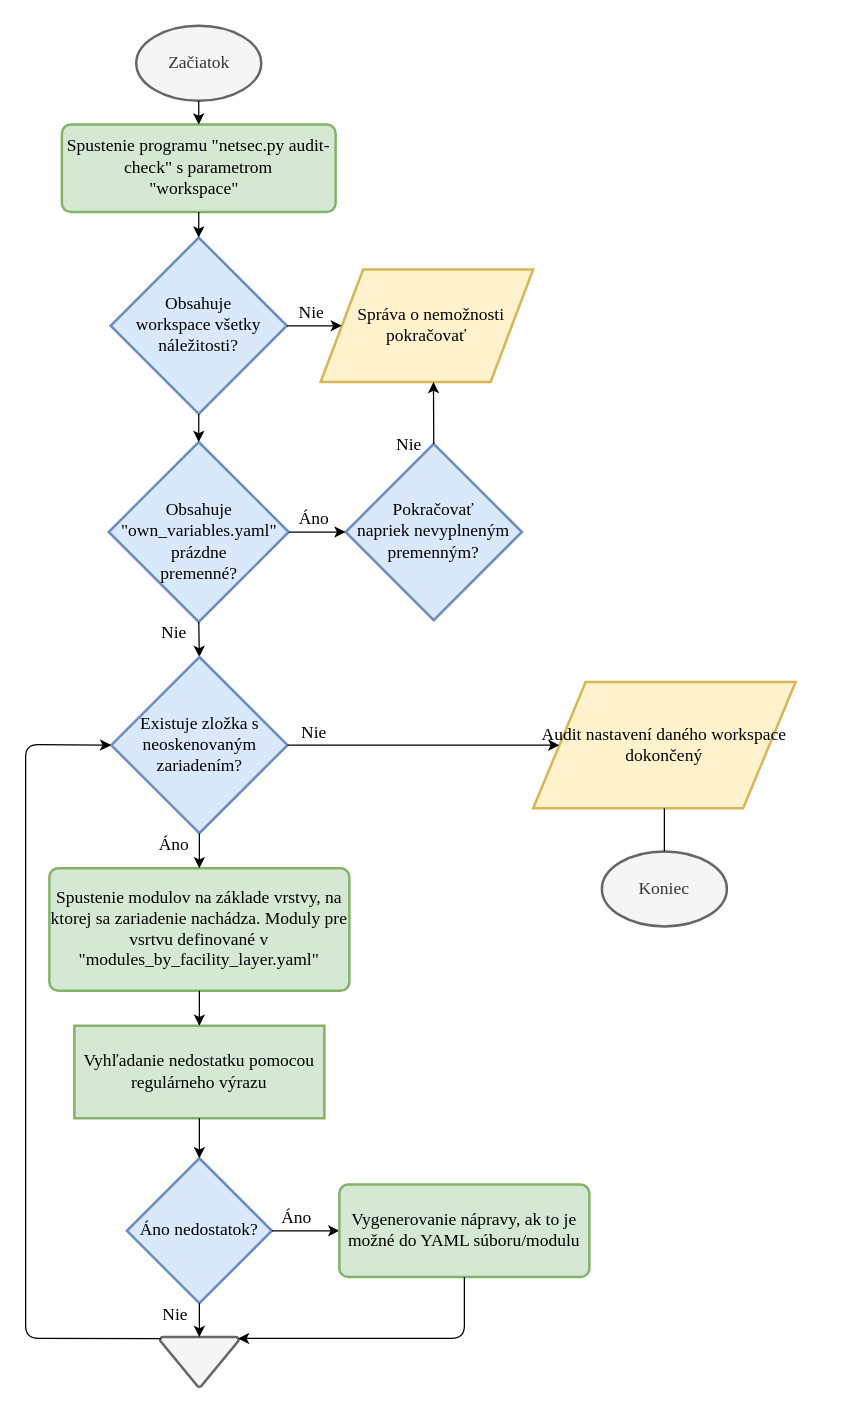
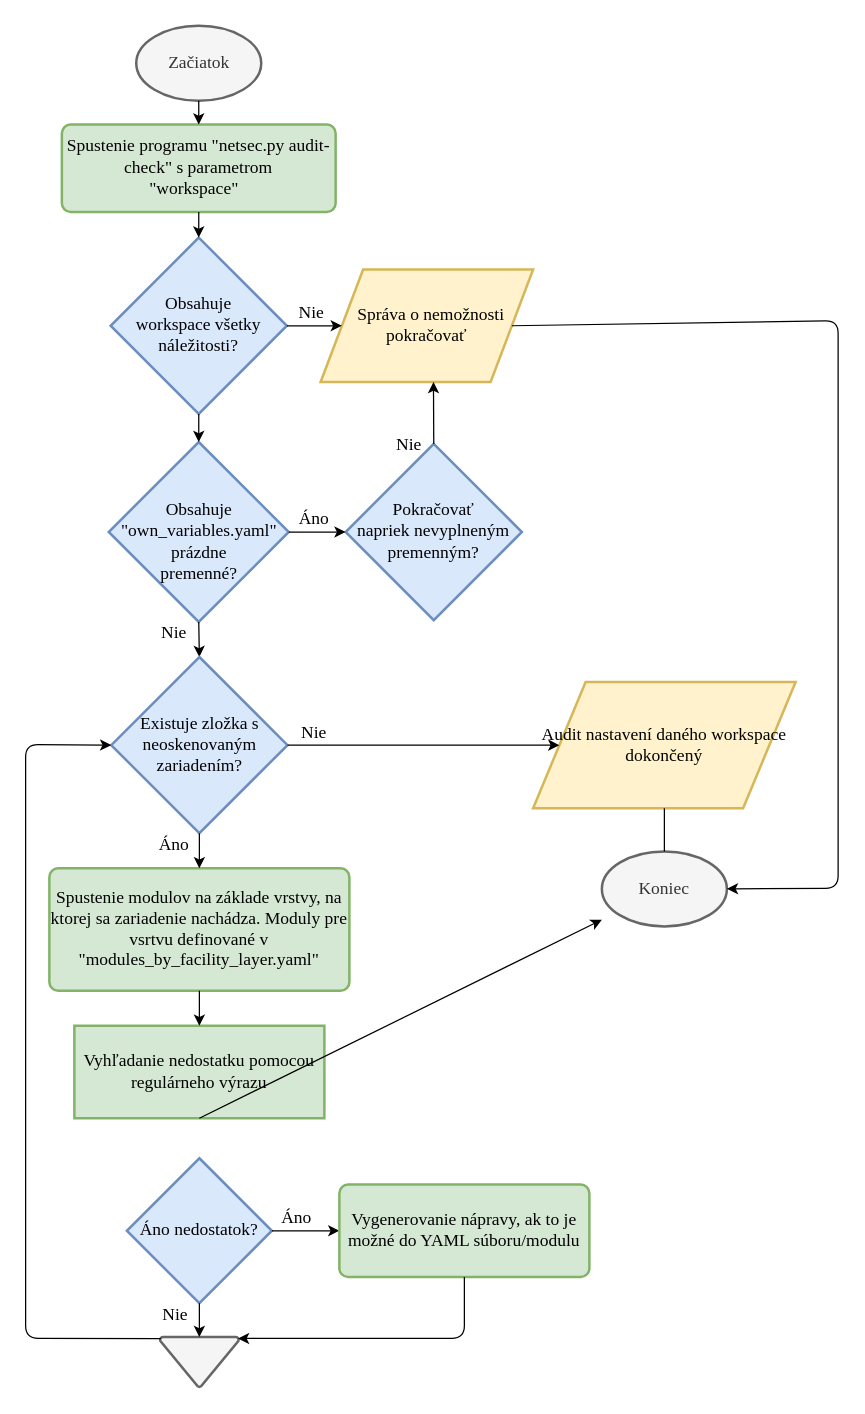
+ <mxCell id="39" value="" style="endArrow=classic;html=1;exitX=1;exitY=0.5;exitDx=0;exitDy=0;entryX=1;entryY=0.5;entryDx=0;entryDy=0;entryPerimeter=0;" edge="1" parent="1" source="11" target="35"><mxGeometry width="50" height="50" relative="1" as="geometry"><mxPoint x="-830" y="1176" as="sourcePoint" /><mxPoint x="650" y="766" as="targetPoint" /><Array as="points"><mxPoint x="670" y="256" /><mxPoint x="670" y="710" /></Array></mxGeometry></mxCell>
- <mxCell id="33" value="" style="endArrow=classic;html=1;entryX=0.5;entryY=0;entryDx=0;entryDy=0;entryPerimeter=0;exitX=0.5;exitY=1;exitDx=0;exitDy=0;" edge="1" parent="1" source="23" target="26"><mxGeometry width="50" height="50" relative="1" as="geometry"><mxPoint x="10" y="1176" as="sourcePoint" /><mxPoint x="60" y="1126" as="targetPoint" /></mxGeometry></mxCell>
+ <mxCell id="33" value="" style="endArrow=classic;html=1;exitX=0.5;exitY=1;exitDx=0;exitDy=0;" edge="1" parent="1" source="23" target="35"><mxGeometry width="50" height="50" relative="1" as="geometry"><mxPoint x="10" y="1176" as="sourcePoint" /><mxPoint x="60" y="1126" as="targetPoint" /></mxGeometry></mxCell>
